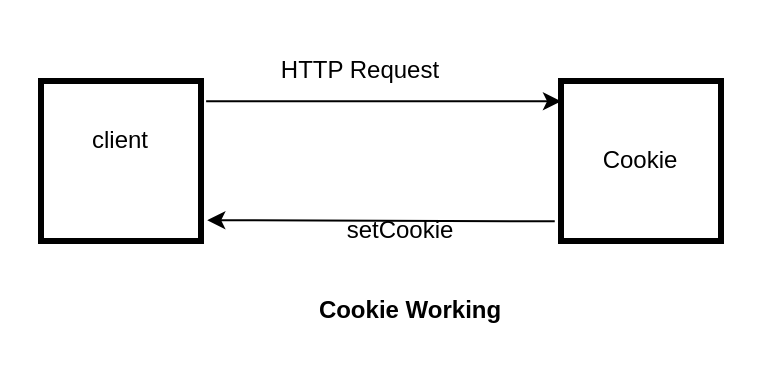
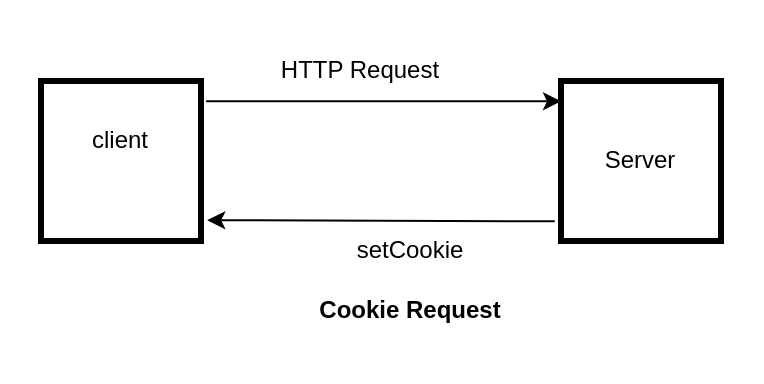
- <mxCell id="5" value="Cookie" style="text;html=1;strokeColor=none;fillColor=none;align=center;verticalAlign=middle;whiteSpace=wrap;rounded=0;" vertex="1" parent="1"><mxGeometry x="290" y="65" width="60" height="30" as="geometry" /></mxCell>
+ <mxCell id="5" value="Server" style="text;html=1;strokeColor=none;fillColor=none;align=center;verticalAlign=middle;whiteSpace=wrap;rounded=0;" vertex="1" parent="1"><mxGeometry x="290" y="65" width="60" height="30" as="geometry" /></mxCell>
- <mxCell id="9" value="setCookie" style="text;html=1;strokeColor=none;fillColor=none;align=center;verticalAlign=middle;whiteSpace=wrap;rounded=0;" vertex="1" parent="1"><mxGeometry x="170" y="100" width="60" height="30" as="geometry" /></mxCell>
+ <mxCell id="9" value="setCookie" style="text;html=1;strokeColor=none;fillColor=none;align=center;verticalAlign=middle;whiteSpace=wrap;rounded=0;" vertex="1" parent="1"><mxGeometry x="175" y="110" width="60" height="30" as="geometry" /></mxCell>
- <mxCell id="10" value="&lt;b&gt;Cookie Working&lt;/b&gt;" style="text;html=1;strokeColor=none;fillColor=none;align=center;verticalAlign=middle;whiteSpace=wrap;rounded=0;" vertex="1" parent="1"><mxGeometry x="110" y="140" width="190" height="30" as="geometry" /></mxCell>
+ <mxCell id="10" value="&lt;b&gt;Cookie Request&lt;/b&gt;" style="text;html=1;strokeColor=none;fillColor=none;align=center;verticalAlign=middle;whiteSpace=wrap;rounded=0;" vertex="1" parent="1"><mxGeometry x="110" y="140" width="190" height="30" as="geometry" /></mxCell>
